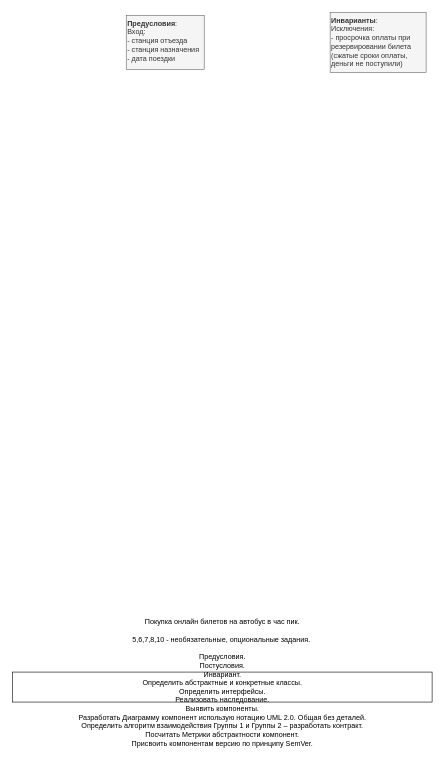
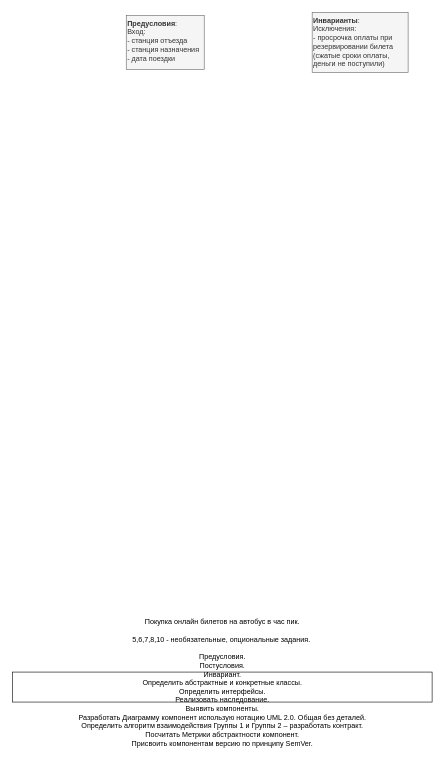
- <mxCell id="4" value="&lt;b&gt;Инварианты&lt;/b&gt;:&lt;br&gt;Исключения:&lt;br&gt;- просрочка оплаты при резервировании билета (сжатые сроки оплаты, деньги не поступили)" style="text;html=1;strokeColor=#666666;fillColor=#f5f5f5;align=left;verticalAlign=top;whiteSpace=wrap;rounded=0;fontColor=#333333;" parent="1" vertex="1"><mxGeometry x="550" y="20" width="160" height="100" as="geometry" /></mxCell>
+ <mxCell id="4" value="&lt;b&gt;Инварианты&lt;/b&gt;:&lt;br&gt;Исключения:&lt;br&gt;- просрочка оплаты при резервировании билета (сжатые сроки оплаты, деньги не поступили)" style="text;html=1;strokeColor=#666666;fillColor=#f5f5f5;align=left;verticalAlign=top;whiteSpace=wrap;rounded=0;fontColor=#333333;" parent="1" vertex="1"><mxGeometry x="520" y="20" width="160" height="100" as="geometry" /></mxCell>
